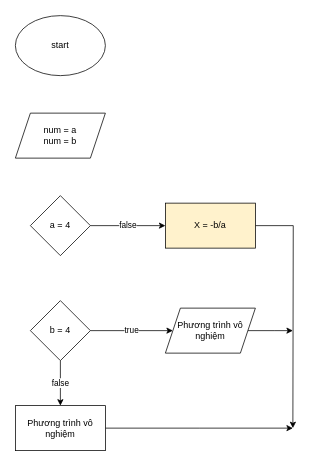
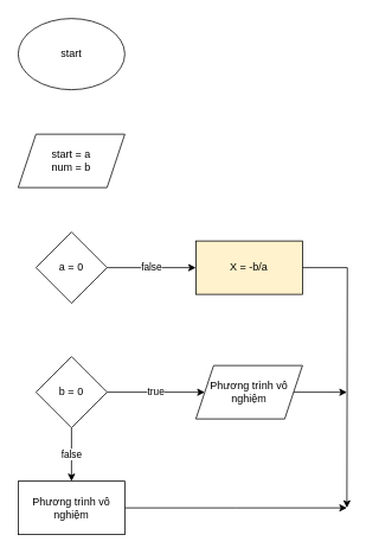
- <mxCell id="3" value="num = a&lt;div&gt;num = b&lt;/div&gt;" style="shape=parallelogram;perimeter=parallelogramPerimeter;whiteSpace=wrap;html=1;fixedSize=1;" vertex="1" parent="1"><mxGeometry x="20" y="150" width="120" height="60" as="geometry" /></mxCell>
+ <mxCell id="3" value="start = a&lt;div&gt;num = b&lt;/div&gt;" style="shape=parallelogram;perimeter=parallelogramPerimeter;whiteSpace=wrap;html=1;fixedSize=1;" vertex="1" parent="1"><mxGeometry x="20" y="150" width="120" height="60" as="geometry" /></mxCell>
- <mxCell id="5" value="a = 4" style="rhombus;whiteSpace=wrap;html=1;" vertex="1" parent="1"><mxGeometry x="40" y="260" width="80" height="80" as="geometry" /></mxCell>
+ <mxCell id="5" value="a = 0" style="rhombus;whiteSpace=wrap;html=1;" vertex="1" parent="1"><mxGeometry x="40" y="260" width="80" height="80" as="geometry" /></mxCell>
- <mxCell id="8" value="b = 4" style="rhombus;whiteSpace=wrap;html=1;" vertex="1" parent="1"><mxGeometry x="40" y="400" width="80" height="80" as="geometry" /></mxCell>
+ <mxCell id="8" value="b = 0" style="rhombus;whiteSpace=wrap;html=1;" vertex="1" parent="1"><mxGeometry x="40" y="400" width="80" height="80" as="geometry" /></mxCell>
